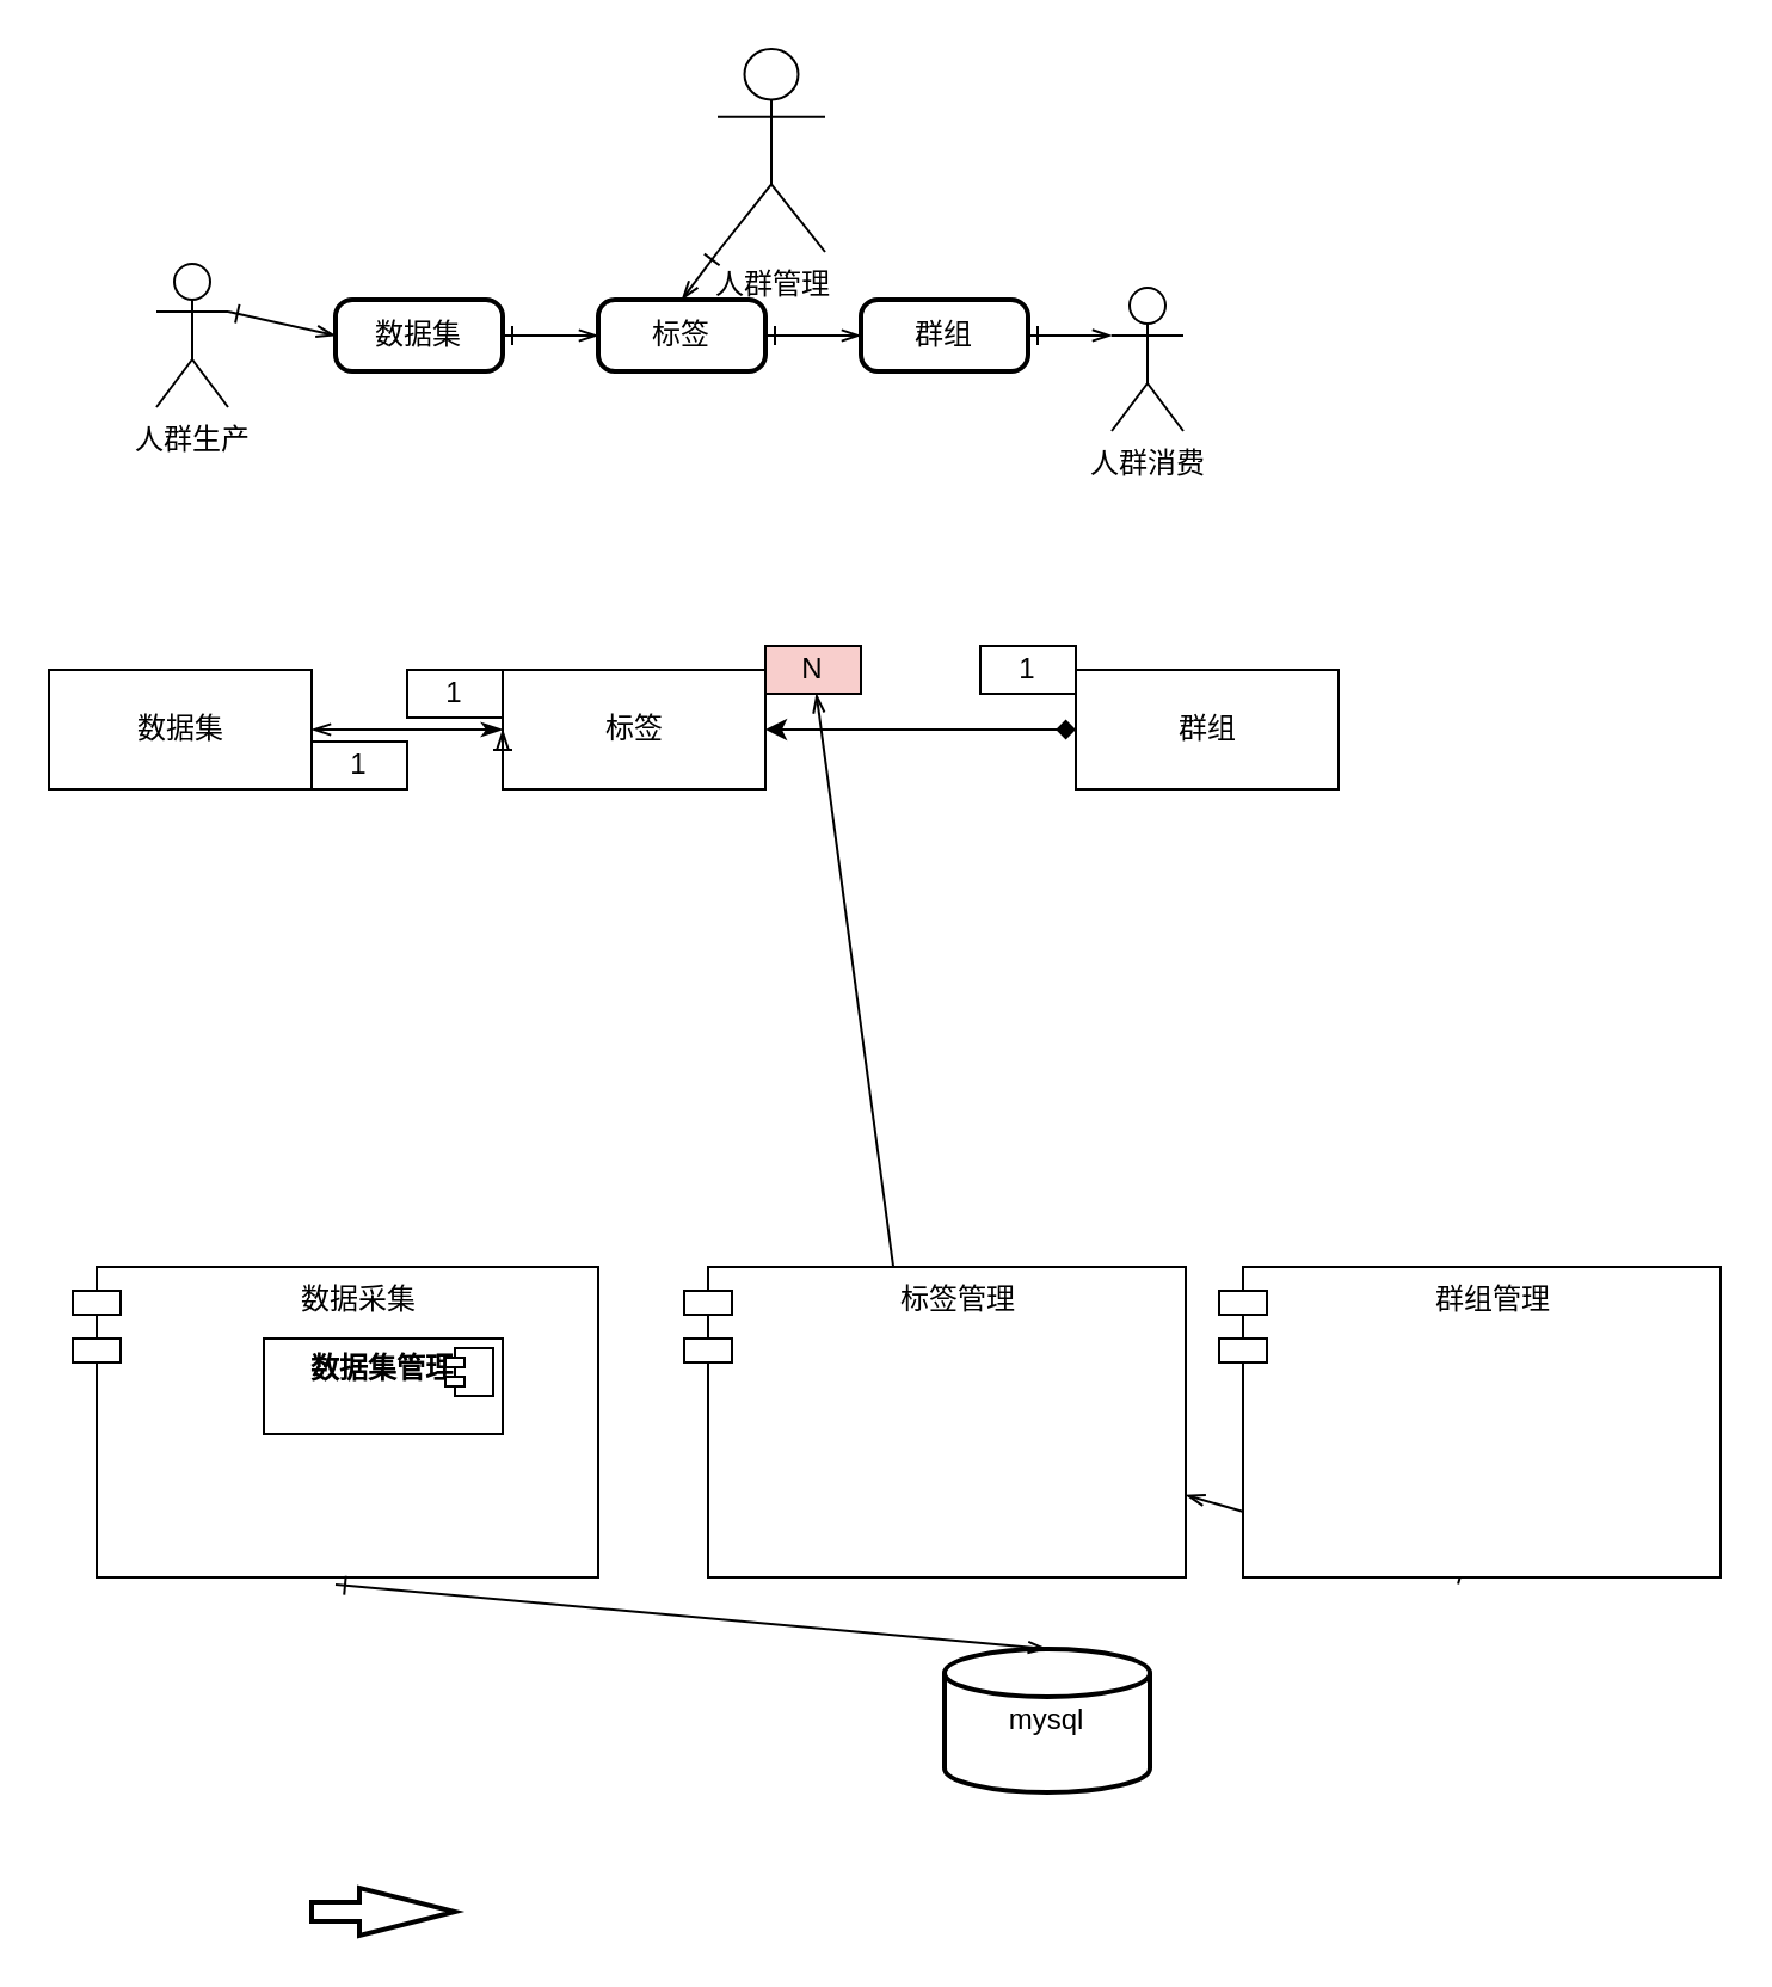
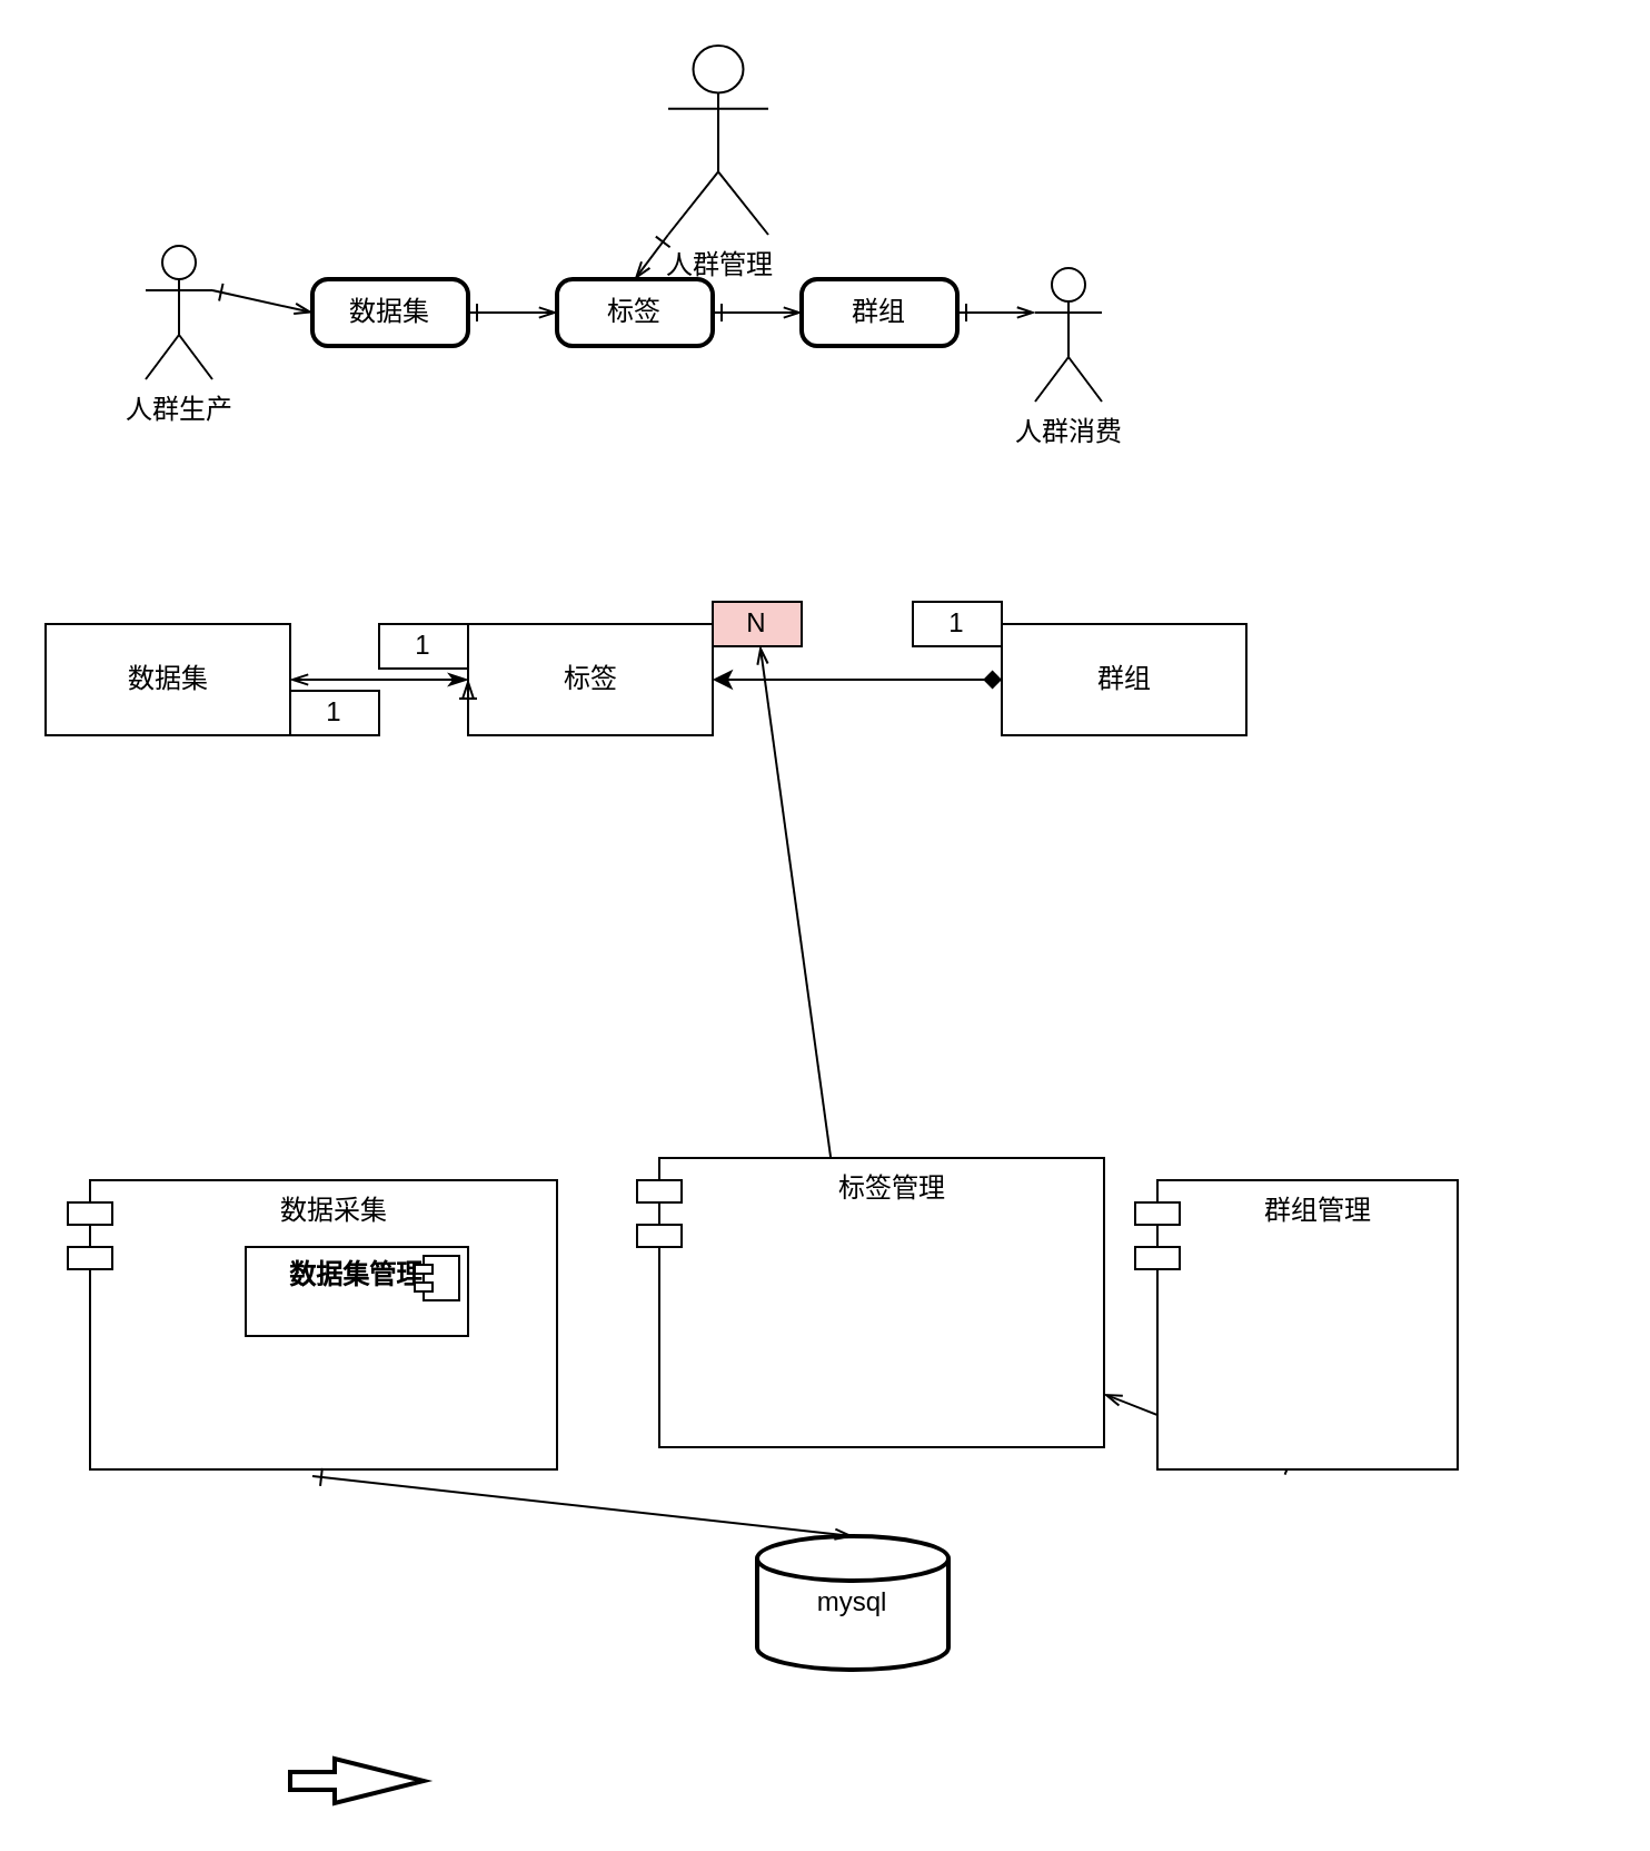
- <mxCell id="25" value="标签管理" style="shape=module;align=left;spacingLeft=20;align=center;verticalAlign=top;" vertex="1" parent="1"><mxGeometry x="286" y="530" width="210" height="130" as="geometry" /></mxCell>
+ <mxCell id="25" value="标签管理" style="shape=module;align=left;spacingLeft=20;align=center;verticalAlign=top;" vertex="1" parent="1"><mxGeometry x="286" y="520" width="210" height="130" as="geometry" /></mxCell>
- <mxCell id="27" value="群组管理" style="shape=module;align=left;spacingLeft=20;align=center;verticalAlign=top;" vertex="1" parent="1"><mxGeometry x="510" y="530" width="210" height="130" as="geometry" /></mxCell>
+ <mxCell id="27" value="群组管理" style="shape=module;align=left;spacingLeft=20;align=center;verticalAlign=top;" vertex="1" parent="1"><mxGeometry x="510" y="530" width="145" height="130" as="geometry" /></mxCell>
- <mxCell id="28" value="mysql" style="strokeWidth=2;html=1;shape=mxgraph.flowchart.database;whiteSpace=wrap;" vertex="1" parent="1"><mxGeometry x="395" y="690" width="86" height="60" as="geometry" /></mxCell>
+ <mxCell id="28" value="mysql" style="strokeWidth=2;html=1;shape=mxgraph.flowchart.database;whiteSpace=wrap;" vertex="1" parent="1"><mxGeometry x="340" y="690" width="86" height="60" as="geometry" /></mxCell>
